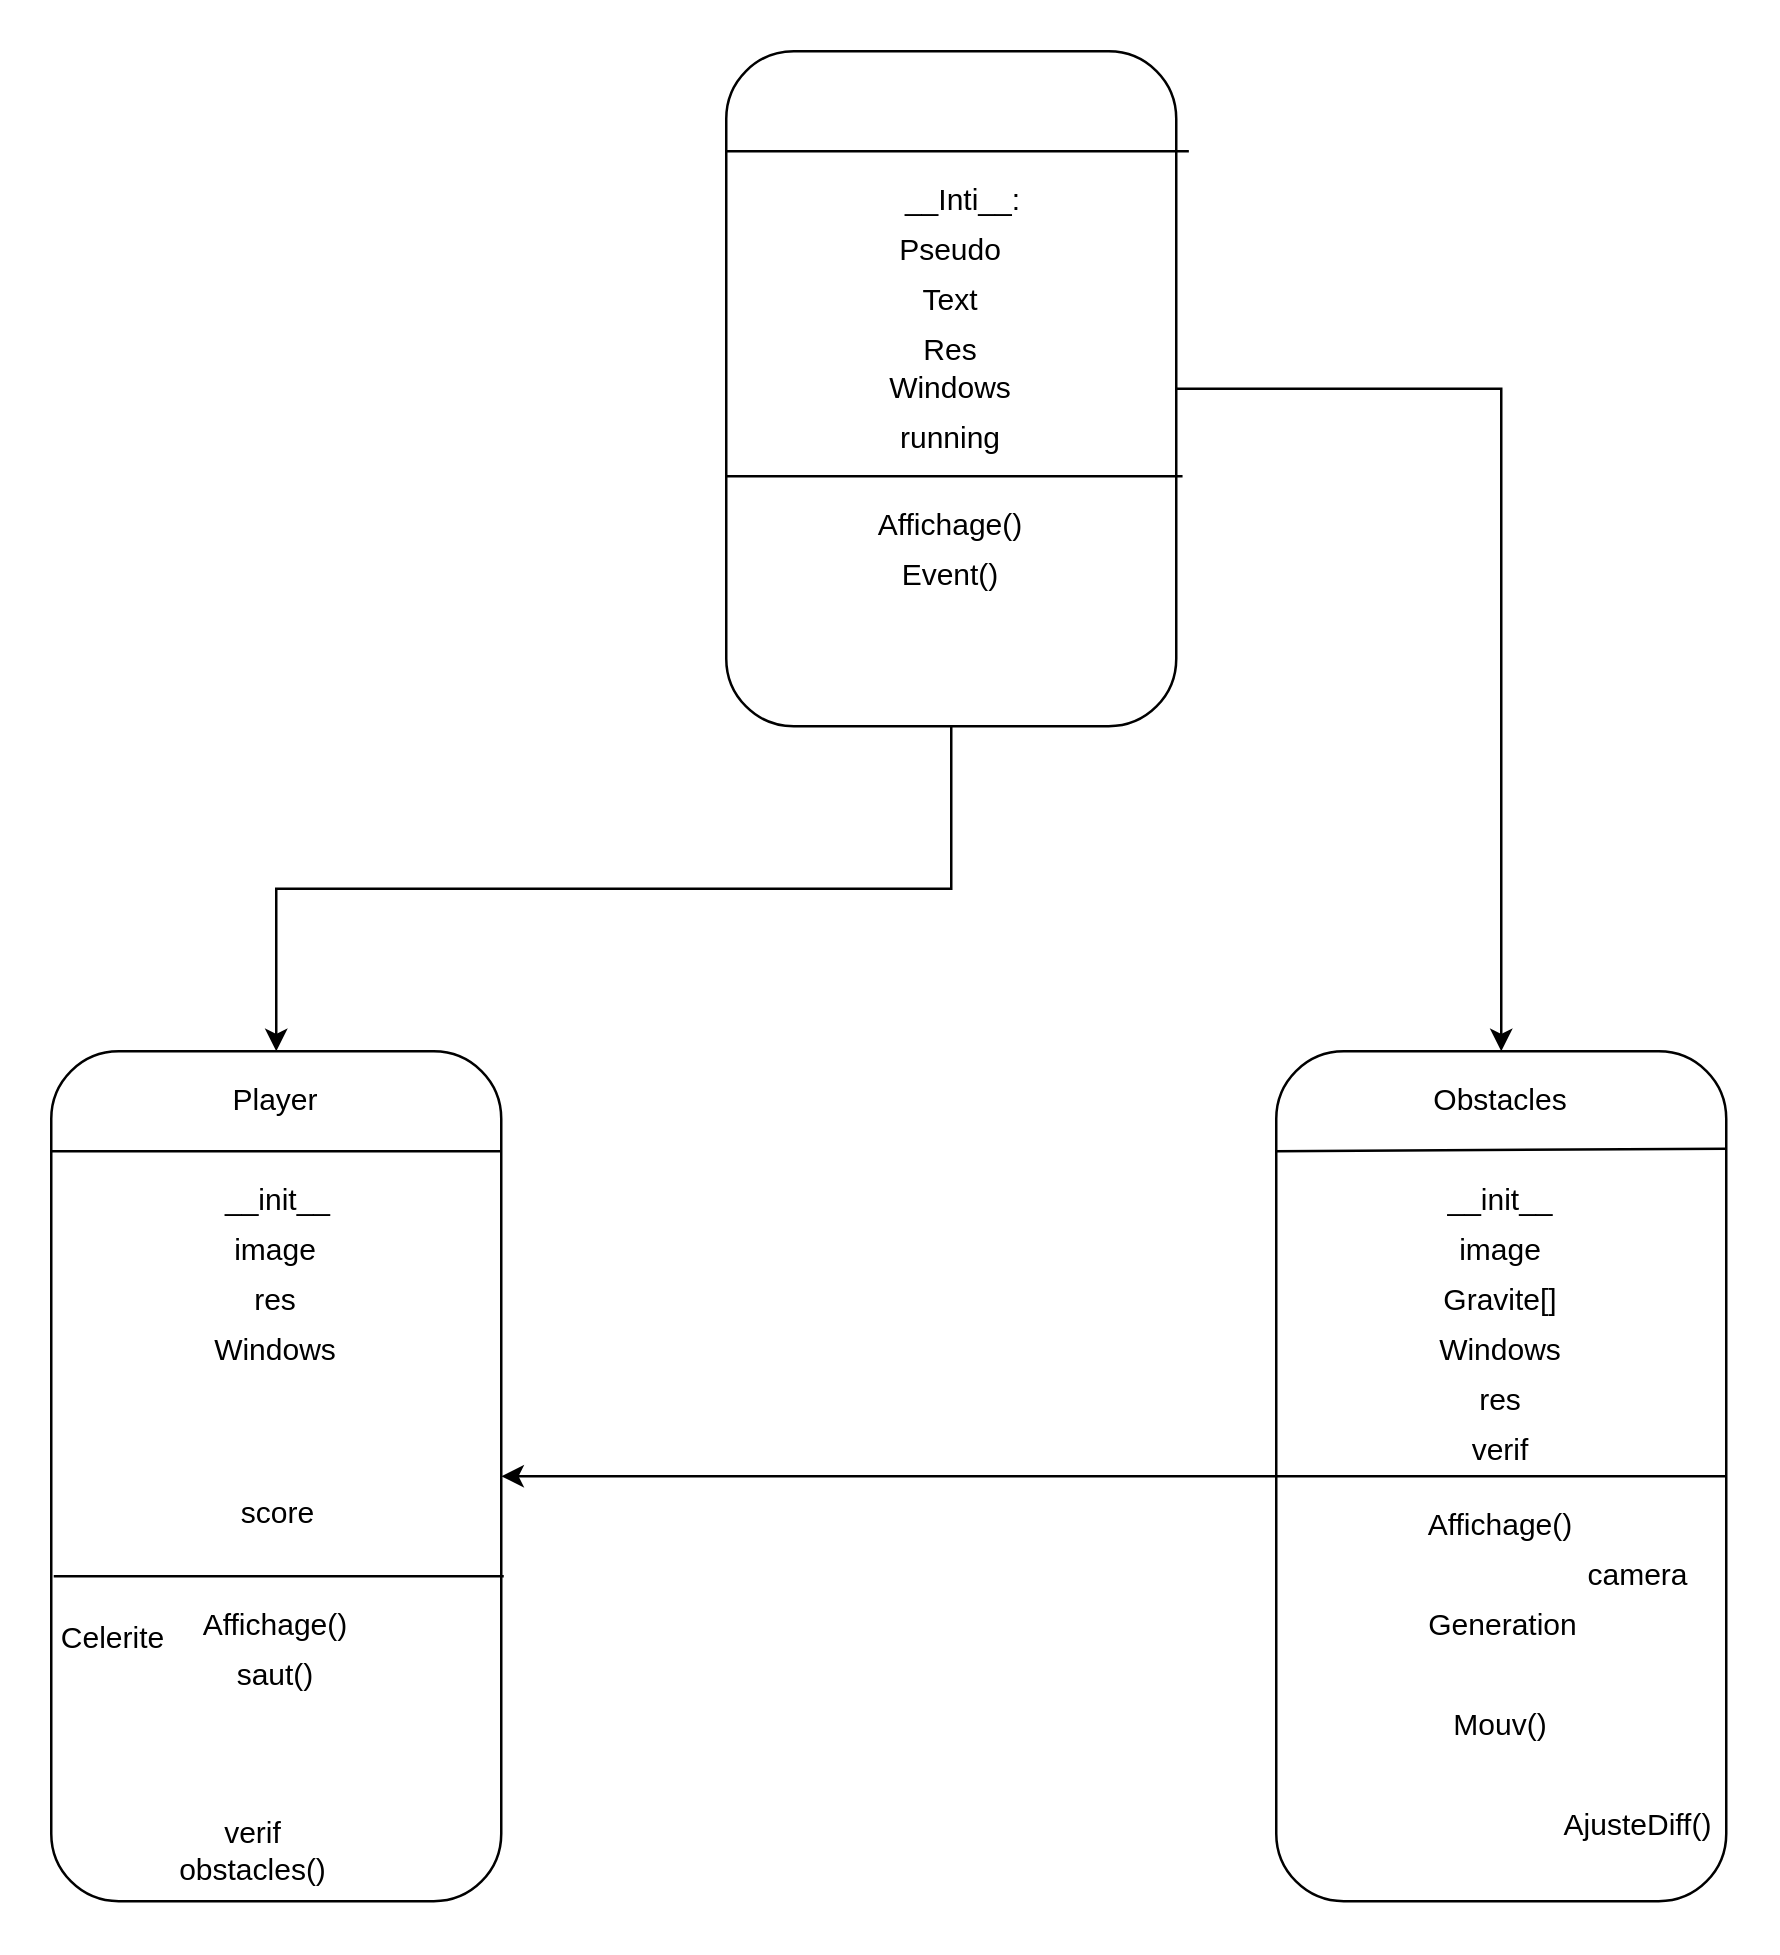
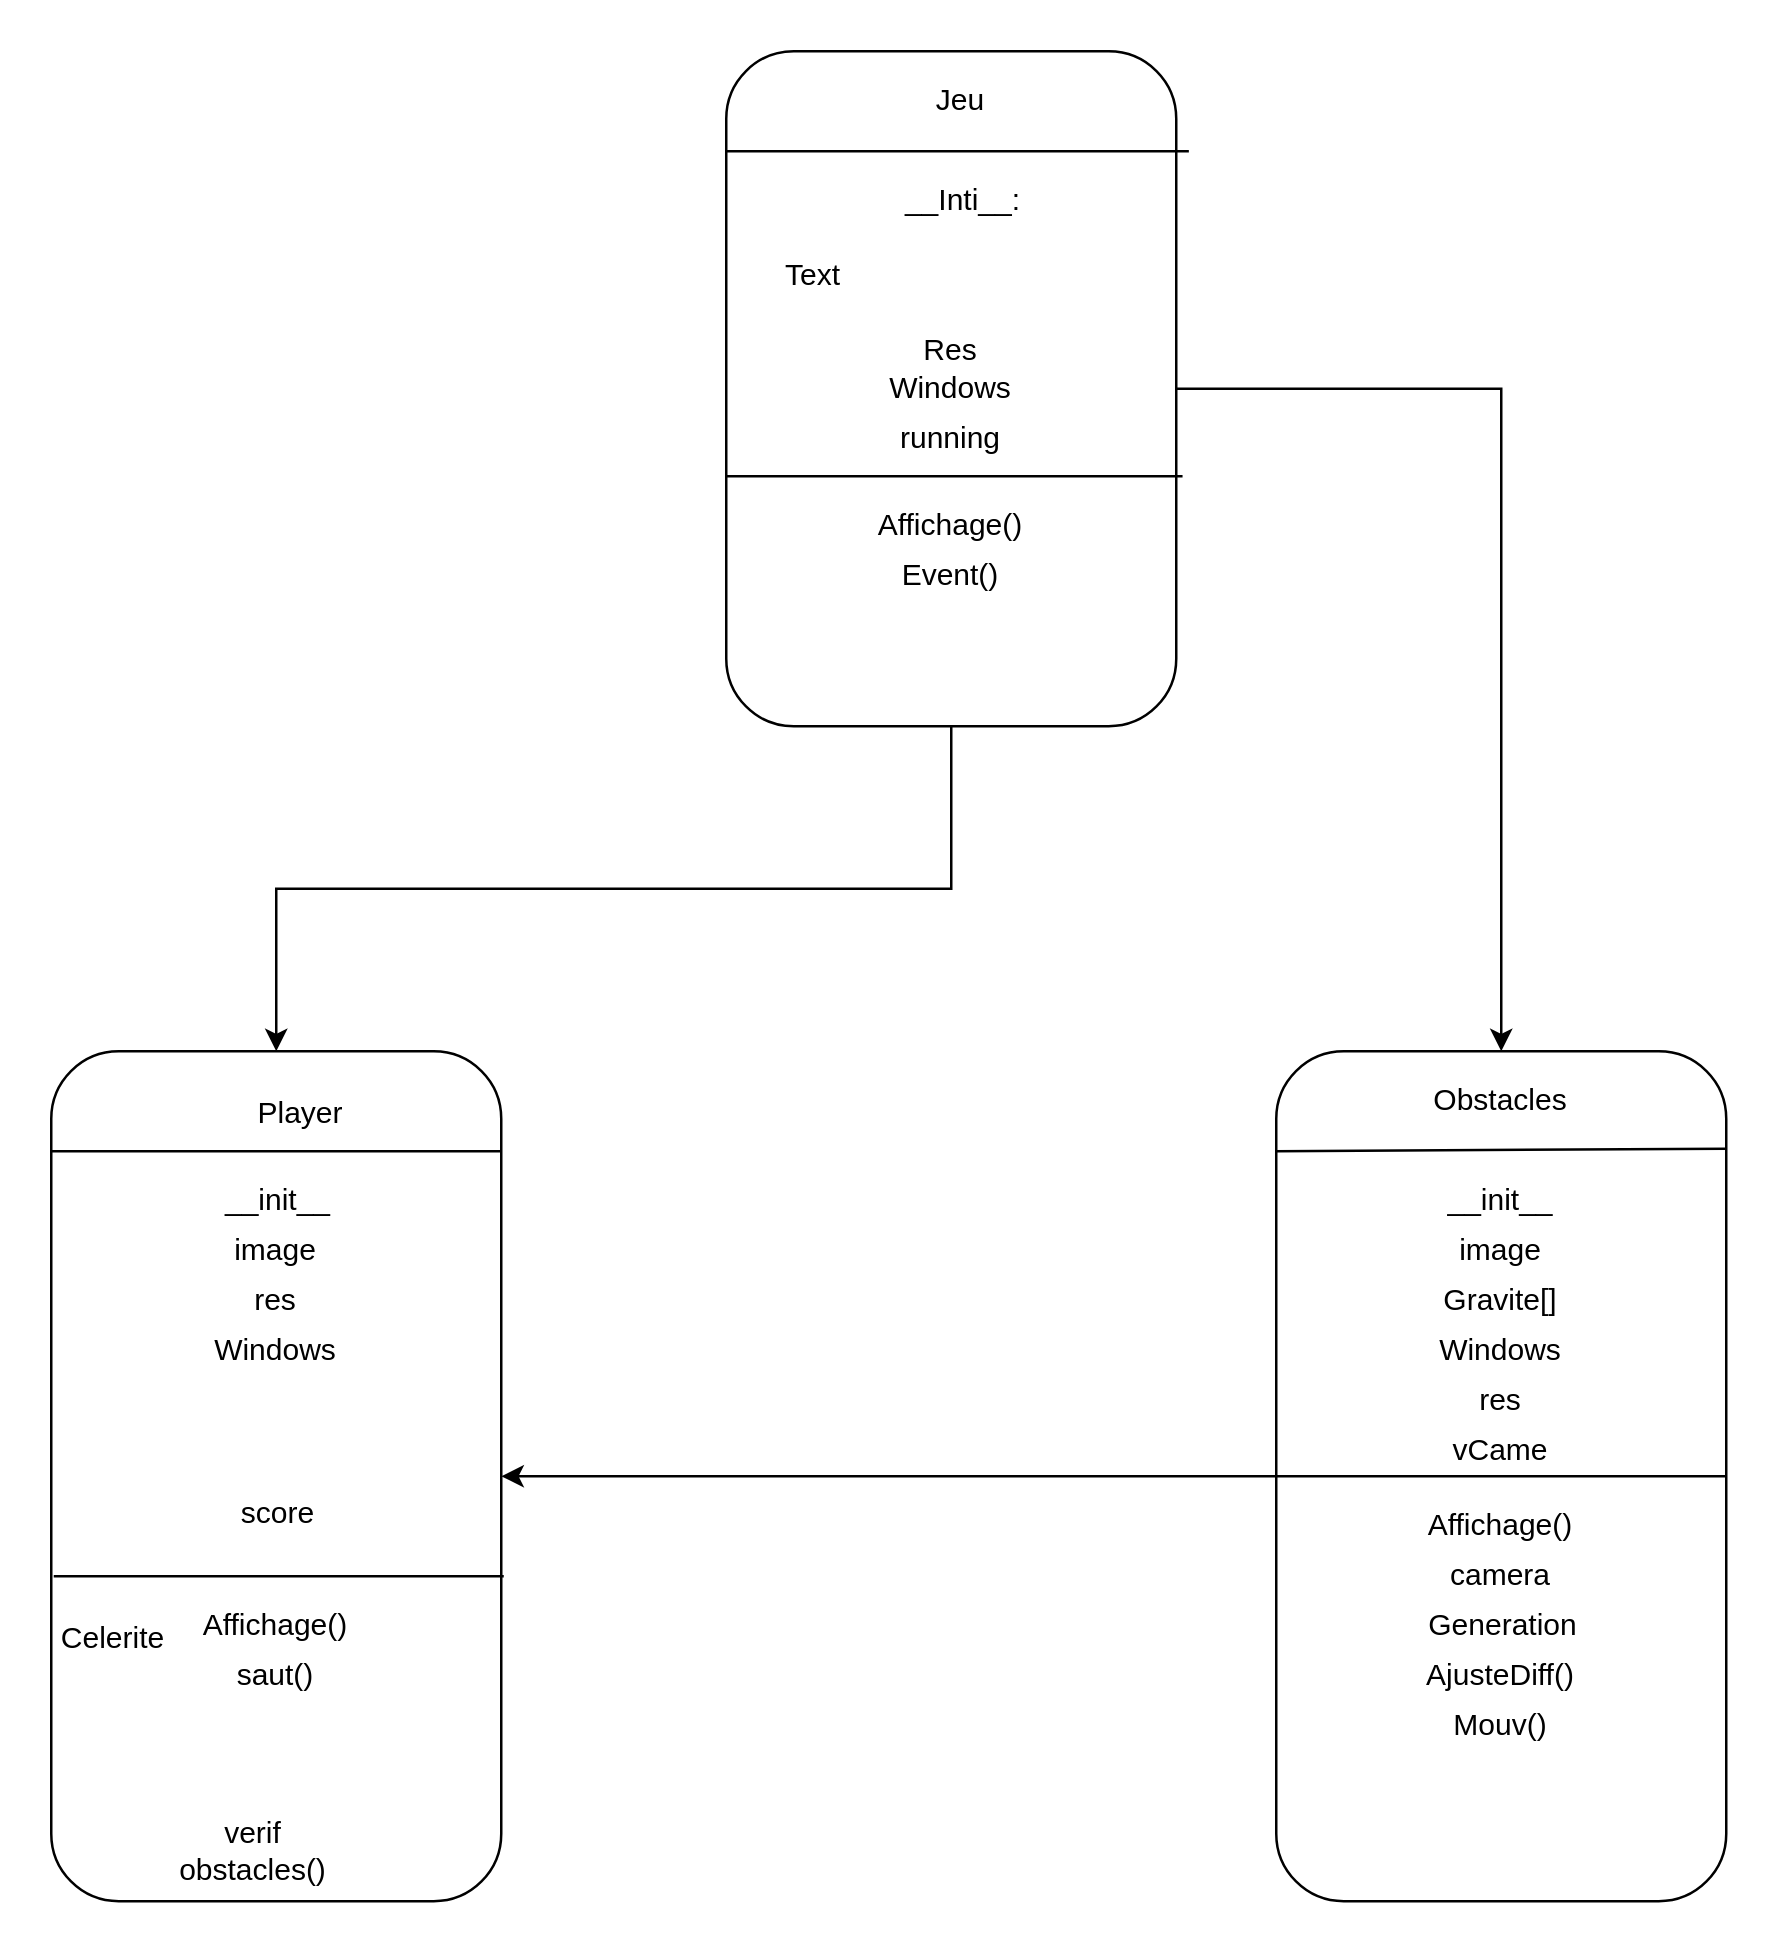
+ <mxCell id="5" value="Jeu" style="text;html=1;strokeColor=none;fillColor=none;align=center;verticalAlign=middle;whiteSpace=wrap;rounded=0;" vertex="1" parent="1"><mxGeometry x="364" y="30" width="40" height="20" as="geometry" /></mxCell>
- <mxCell id="8" value="Pseudo" style="text;html=1;strokeColor=none;fillColor=none;align=center;verticalAlign=middle;whiteSpace=wrap;rounded=0;" vertex="1" parent="1"><mxGeometry x="360" y="90" width="40" height="20" as="geometry" /></mxCell>
- <mxCell id="9" value="Text" style="text;html=1;strokeColor=none;fillColor=none;align=center;verticalAlign=middle;whiteSpace=wrap;rounded=0;" vertex="1" parent="1"><mxGeometry x="360" y="110" width="40" height="20" as="geometry" /></mxCell>
+ <mxCell id="9" value="Text" style="text;html=1;strokeColor=none;fillColor=none;align=center;verticalAlign=middle;whiteSpace=wrap;rounded=0;" vertex="1" parent="1"><mxGeometry x="305" y="100" width="40" height="20" as="geometry" /></mxCell>
- <mxCell id="15" value="Player" style="text;html=1;strokeColor=none;fillColor=none;align=center;verticalAlign=middle;whiteSpace=wrap;rounded=0;" vertex="1" parent="1"><mxGeometry x="90" y="430" width="40" height="20" as="geometry" /></mxCell>
+ <mxCell id="15" value="Player" style="text;html=1;strokeColor=none;fillColor=none;align=center;verticalAlign=middle;whiteSpace=wrap;rounded=0;" vertex="1" parent="1"><mxGeometry x="100" y="435" width="40" height="20" as="geometry" /></mxCell>
- <mxCell id="39" value="verif" style="text;html=1;strokeColor=none;fillColor=none;align=center;verticalAlign=middle;whiteSpace=wrap;rounded=0;" vertex="1" parent="1"><mxGeometry x="580" y="570" width="40" height="20" as="geometry" /></mxCell>
+ <mxCell id="39" value="vCame" style="text;html=1;strokeColor=none;fillColor=none;align=center;verticalAlign=middle;whiteSpace=wrap;rounded=0;" vertex="1" parent="1"><mxGeometry x="580" y="570" width="40" height="20" as="geometry" /></mxCell>
- <mxCell id="41" value="camera" style="text;html=1;strokeColor=none;fillColor=none;align=center;verticalAlign=middle;whiteSpace=wrap;rounded=0;" vertex="1" parent="1"><mxGeometry x="635" y="620" width="40" height="20" as="geometry" /></mxCell>
+ <mxCell id="41" value="camera" style="text;html=1;strokeColor=none;fillColor=none;align=center;verticalAlign=middle;whiteSpace=wrap;rounded=0;" vertex="1" parent="1"><mxGeometry x="580" y="620" width="40" height="20" as="geometry" /></mxCell>
- <mxCell id="43" value="AjusteDiff()" style="text;html=1;strokeColor=none;fillColor=none;align=center;verticalAlign=middle;whiteSpace=wrap;rounded=0;" vertex="1" parent="1"><mxGeometry x="635" y="720" width="40" height="20" as="geometry" /></mxCell>
+ <mxCell id="43" value="AjusteDiff()" style="text;html=1;strokeColor=none;fillColor=none;align=center;verticalAlign=middle;whiteSpace=wrap;rounded=0;" vertex="1" parent="1"><mxGeometry x="580" y="660" width="40" height="20" as="geometry" /></mxCell>
